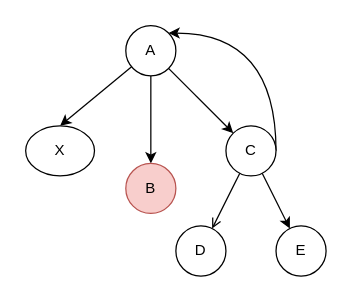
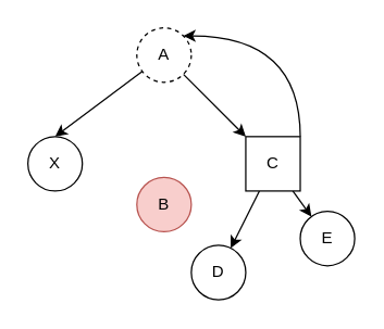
- <mxCell id="5" value="A" style="ellipse;whiteSpace=wrap;html=1;aspect=fixed;" vertex="1" parent="1"><mxGeometry x="100" y="20" width="40" height="40" as="geometry" /></mxCell>
+ <mxCell id="5" value="A" style="ellipse;whiteSpace=wrap;html=1;aspect=fixed;dashed=1;" vertex="1" parent="1"><mxGeometry x="100" y="20" width="40" height="40" as="geometry" /></mxCell>
- <mxCell id="3" style="edgeStyle=none;rounded=0;orthogonalLoop=1;jettySize=auto;html=1;" edge="1" parent="1" source="5" target="10"><mxGeometry relative="1" as="geometry" /></mxCell>
- <mxCell id="11" value="X" style="ellipse;whiteSpace=wrap;html=1;aspect=fixed;" vertex="1" parent="1"><mxGeometry x="20" y="100" width="55" height="40" as="geometry" /></mxCell>
+ <mxCell id="11" value="X" style="ellipse;whiteSpace=wrap;html=1;aspect=fixed;" vertex="1" parent="1"><mxGeometry x="20" y="100" width="40" height="40" as="geometry" /></mxCell>
- <mxCell id="9" value="C" style="ellipse;whiteSpace=wrap;html=1;aspect=fixed;" vertex="1" parent="1"><mxGeometry x="180" y="100" width="40" height="40" as="geometry" /></mxCell>
+ <mxCell id="9" value="C" style="whiteSpace=wrap;html=1;aspect=fixed;rounded=0;" vertex="1" parent="1"><mxGeometry x="180" y="100" width="40" height="40" as="geometry" /></mxCell>
- <mxCell id="6" style="edgeStyle=none;rounded=0;orthogonalLoop=1;jettySize=auto;html=1;endArrow=open;" edge="1" parent="1" source="9" target="13"><mxGeometry relative="1" as="geometry" /></mxCell>
+ <mxCell id="6" style="edgeStyle=none;rounded=0;orthogonalLoop=1;jettySize=auto;html=1;" edge="1" parent="1" source="9" target="13"><mxGeometry relative="1" as="geometry" /></mxCell>
- <mxCell id="12" value="E" style="ellipse;whiteSpace=wrap;html=1;aspect=fixed;" vertex="1" parent="1"><mxGeometry x="220" y="180" width="40" height="40" as="geometry" /></mxCell>
+ <mxCell id="12" value="E" style="ellipse;whiteSpace=wrap;html=1;aspect=fixed;" vertex="1" parent="1"><mxGeometry x="220" y="155" width="40" height="40" as="geometry" /></mxCell>
